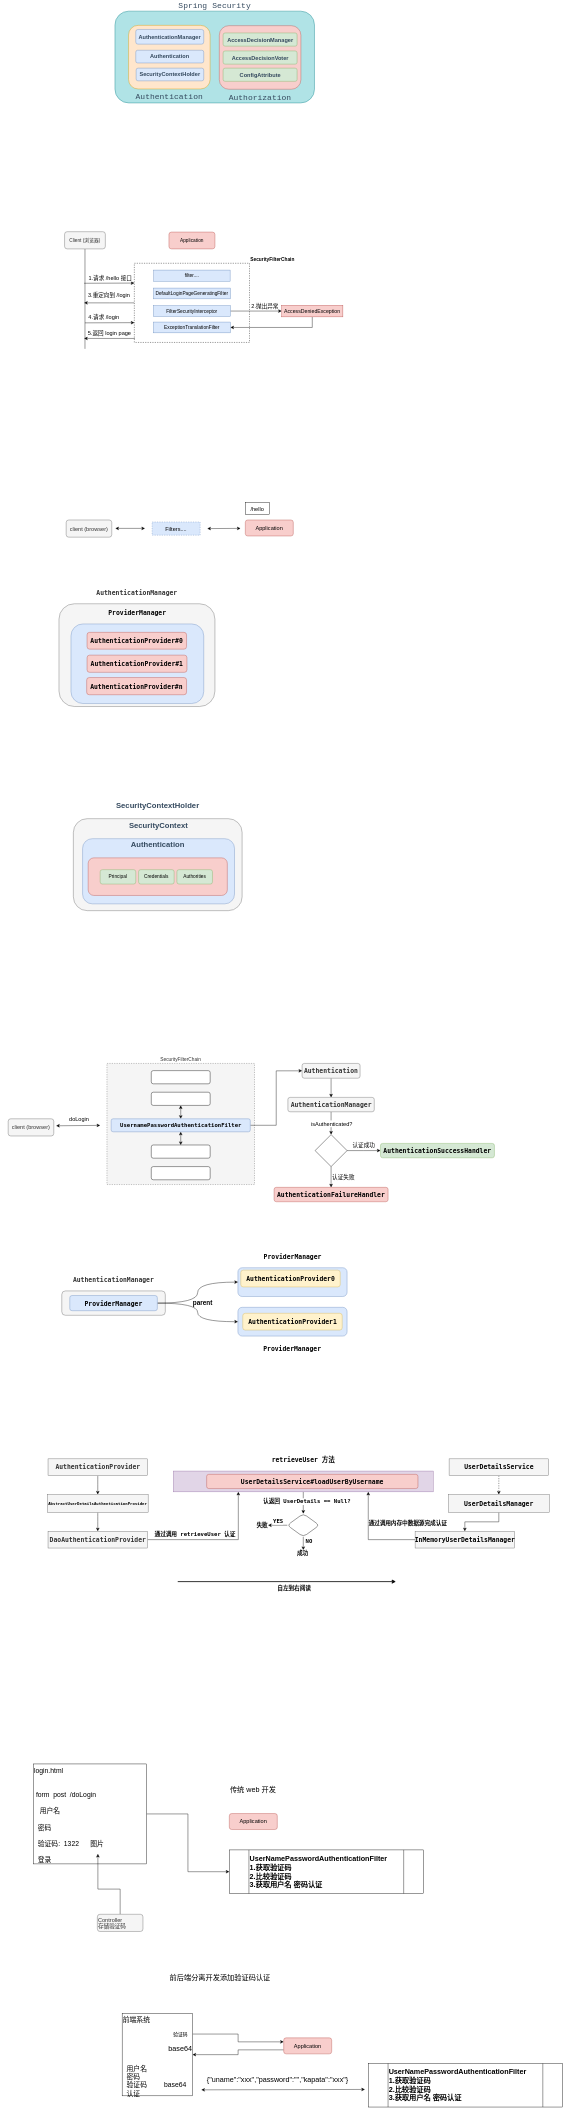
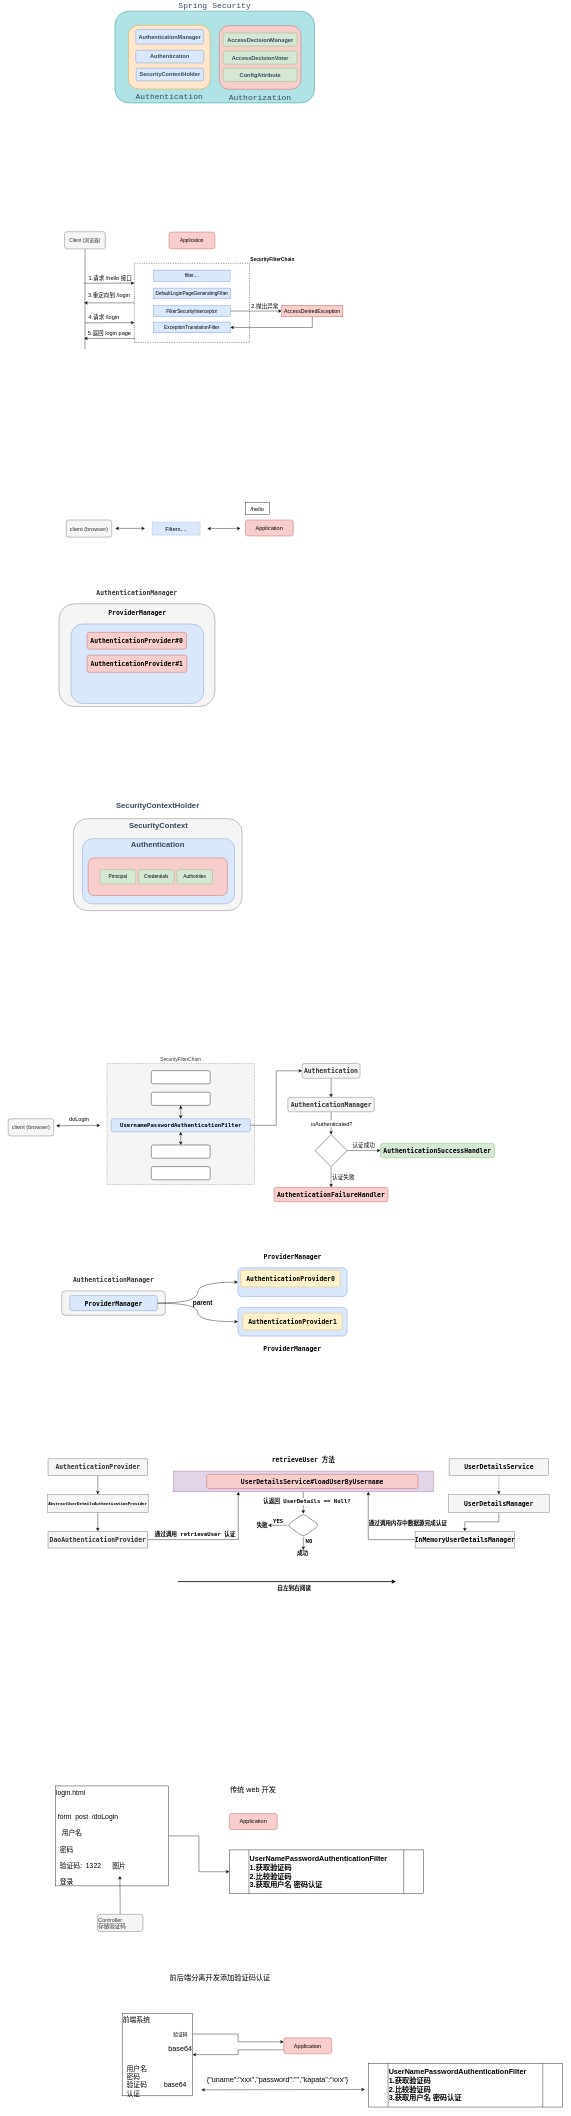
- <mxCell id="43" value="&lt;pre style=&quot;font-family: &amp;quot;jetbrains mono&amp;quot; , monospace ; font-size: 12pt&quot;&gt;AuthenticationProvider#n&lt;/pre&gt;" style="rounded=1;whiteSpace=wrap;html=1;labelBackgroundColor=none;fillColor=#f8cecc;strokeColor=#b85450;fontStyle=1" parent="1" vertex="1"><mxGeometry x="216.25" y="1687" width="249.75" height="43" as="geometry" /></mxCell>
- <mxCell id="110" value="login.html&lt;br&gt;&lt;br&gt;&lt;br&gt;&amp;nbsp;form&amp;nbsp; post&amp;nbsp; /doLogin&lt;br&gt;&lt;br&gt;&amp;nbsp; &amp;nbsp;用户名&lt;br&gt;&lt;br&gt;&amp;nbsp; 密码&lt;br&gt;&lt;br&gt;&amp;nbsp; 验证码:&amp;nbsp; 1322&amp;nbsp; &amp;nbsp; &amp;nbsp; 图片&lt;br&gt;&lt;br&gt;&amp;nbsp; 登录&lt;br&gt;&lt;br&gt;&lt;br&gt;&lt;br&gt;&lt;br&gt;&lt;br&gt;&lt;br&gt;" style="rounded=0;whiteSpace=wrap;html=1;align=left;verticalAlign=top;fontSize=17;" vertex="1" parent="1"><mxGeometry x="83" y="4404" width="283" height="250" as="geometry" /></mxCell>
+ <mxCell id="110" value="login.html&lt;br&gt;&lt;br&gt;&lt;br&gt;&amp;nbsp;form&amp;nbsp; post&amp;nbsp; /doLogin&lt;br&gt;&lt;br&gt;&amp;nbsp; &amp;nbsp;用户名&lt;br&gt;&lt;br&gt;&amp;nbsp; 密码&lt;br&gt;&lt;br&gt;&amp;nbsp; 验证码:&amp;nbsp; 1322&amp;nbsp; &amp;nbsp; &amp;nbsp; 图片&lt;br&gt;&lt;br&gt;&amp;nbsp; 登录&lt;br&gt;&lt;br&gt;&lt;br&gt;&lt;br&gt;&lt;br&gt;&lt;br&gt;&lt;br&gt;" style="rounded=0;whiteSpace=wrap;html=1;align=left;verticalAlign=top;fontSize=17;" vertex="1" parent="1"><mxGeometry x="138" y="4459" width="283" height="250" as="geometry" /></mxCell>
